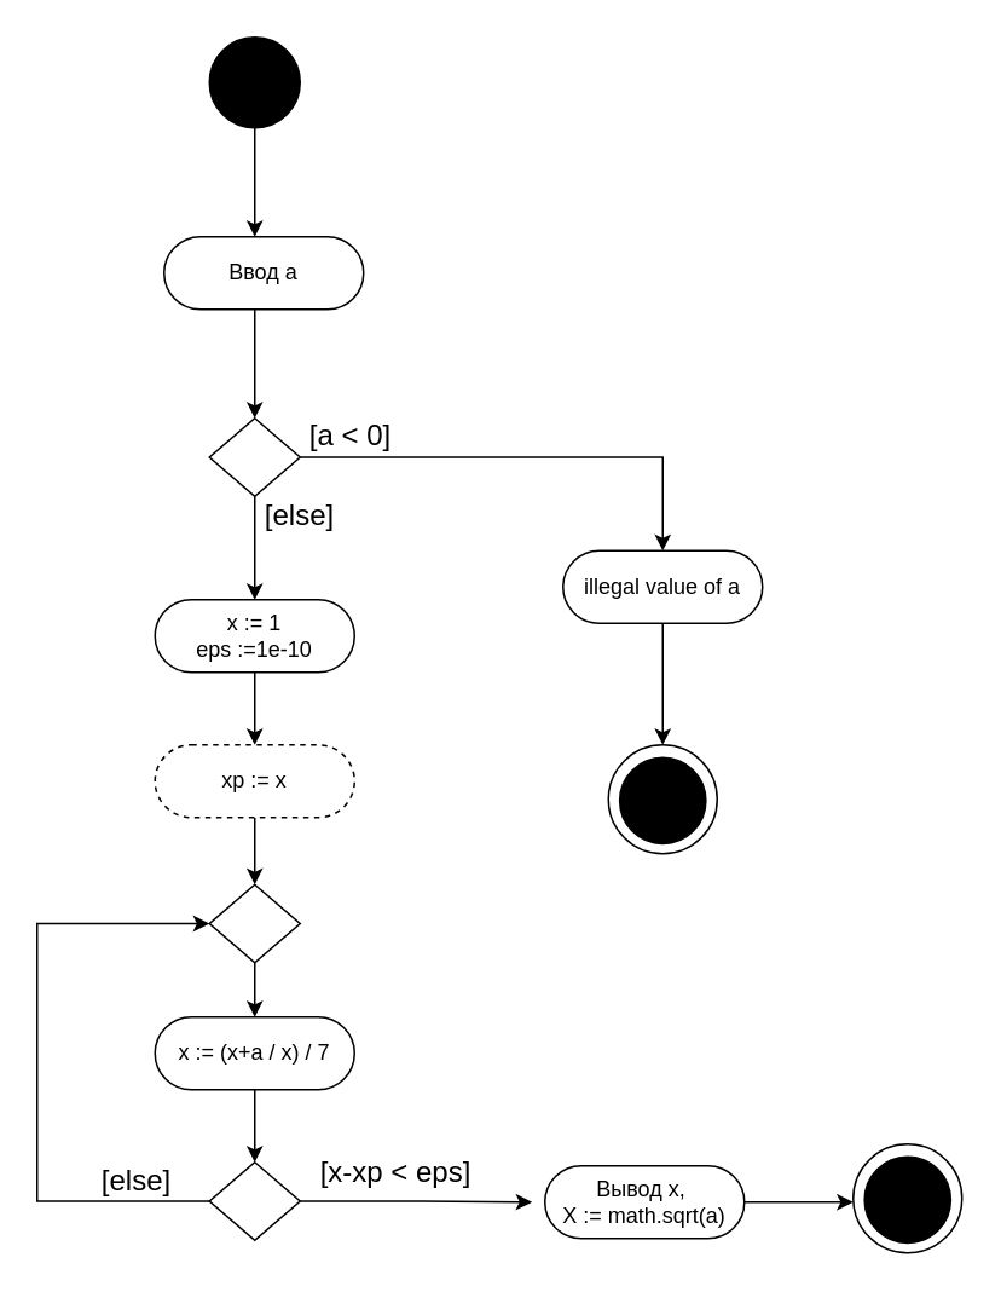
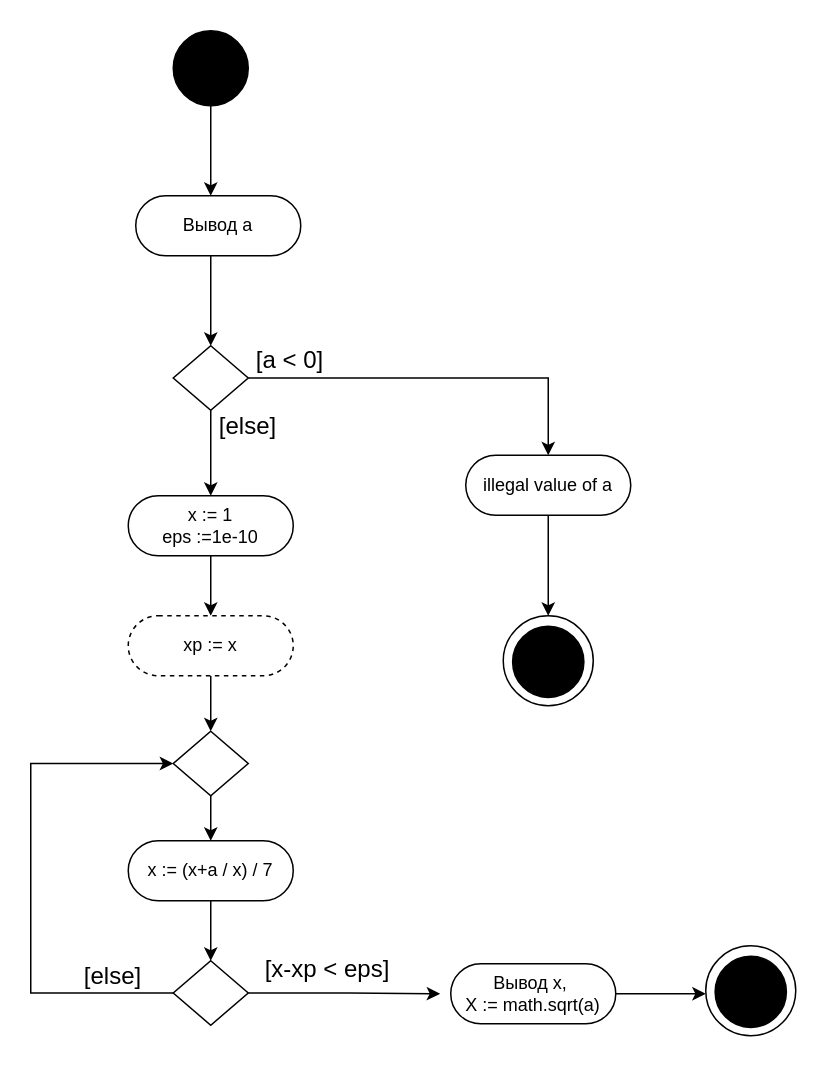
- <mxCell id="5" value="Ввод a" style="rounded=1;whiteSpace=wrap;html=1;gradientColor=none;fillColor=#FFFFFF;arcSize=50;" parent="1" vertex="1"><mxGeometry x="90" y="130" width="110" height="40" as="geometry" /></mxCell>
+ <mxCell id="5" value="Вывод a" style="rounded=1;whiteSpace=wrap;html=1;gradientColor=none;fillColor=#FFFFFF;arcSize=50;" parent="1" vertex="1"><mxGeometry x="90" y="130" width="110" height="40" as="geometry" /></mxCell>
